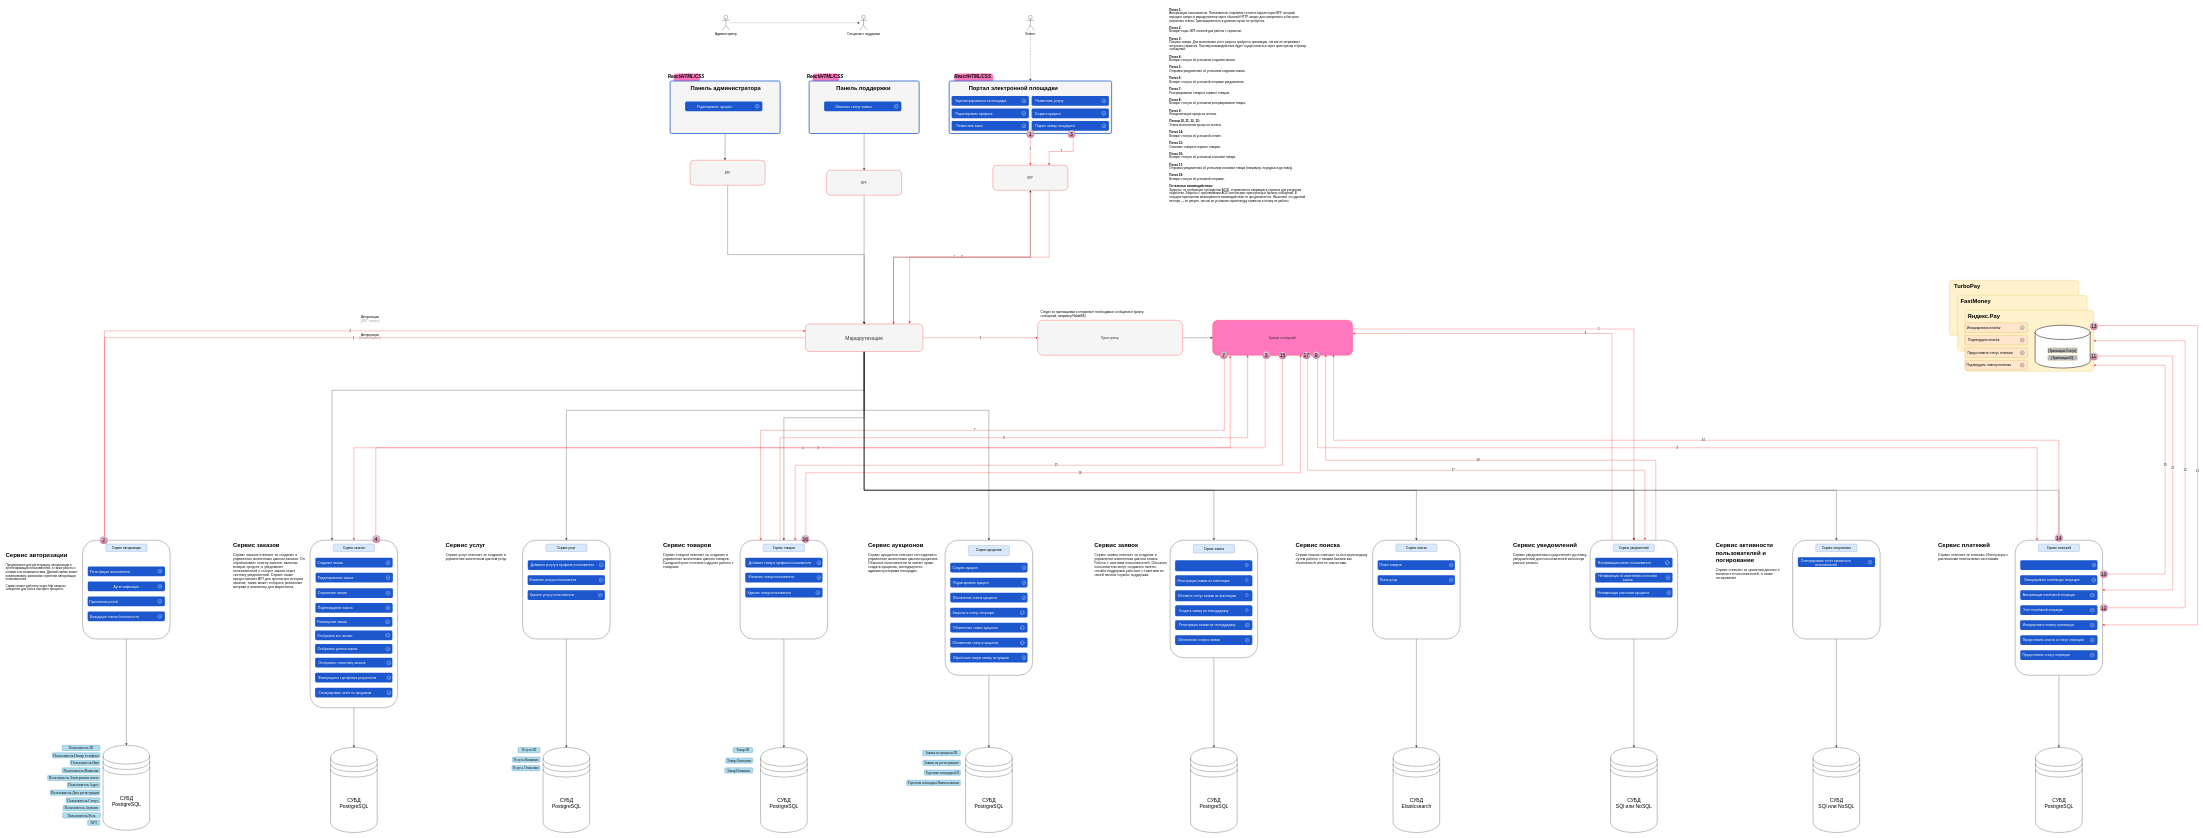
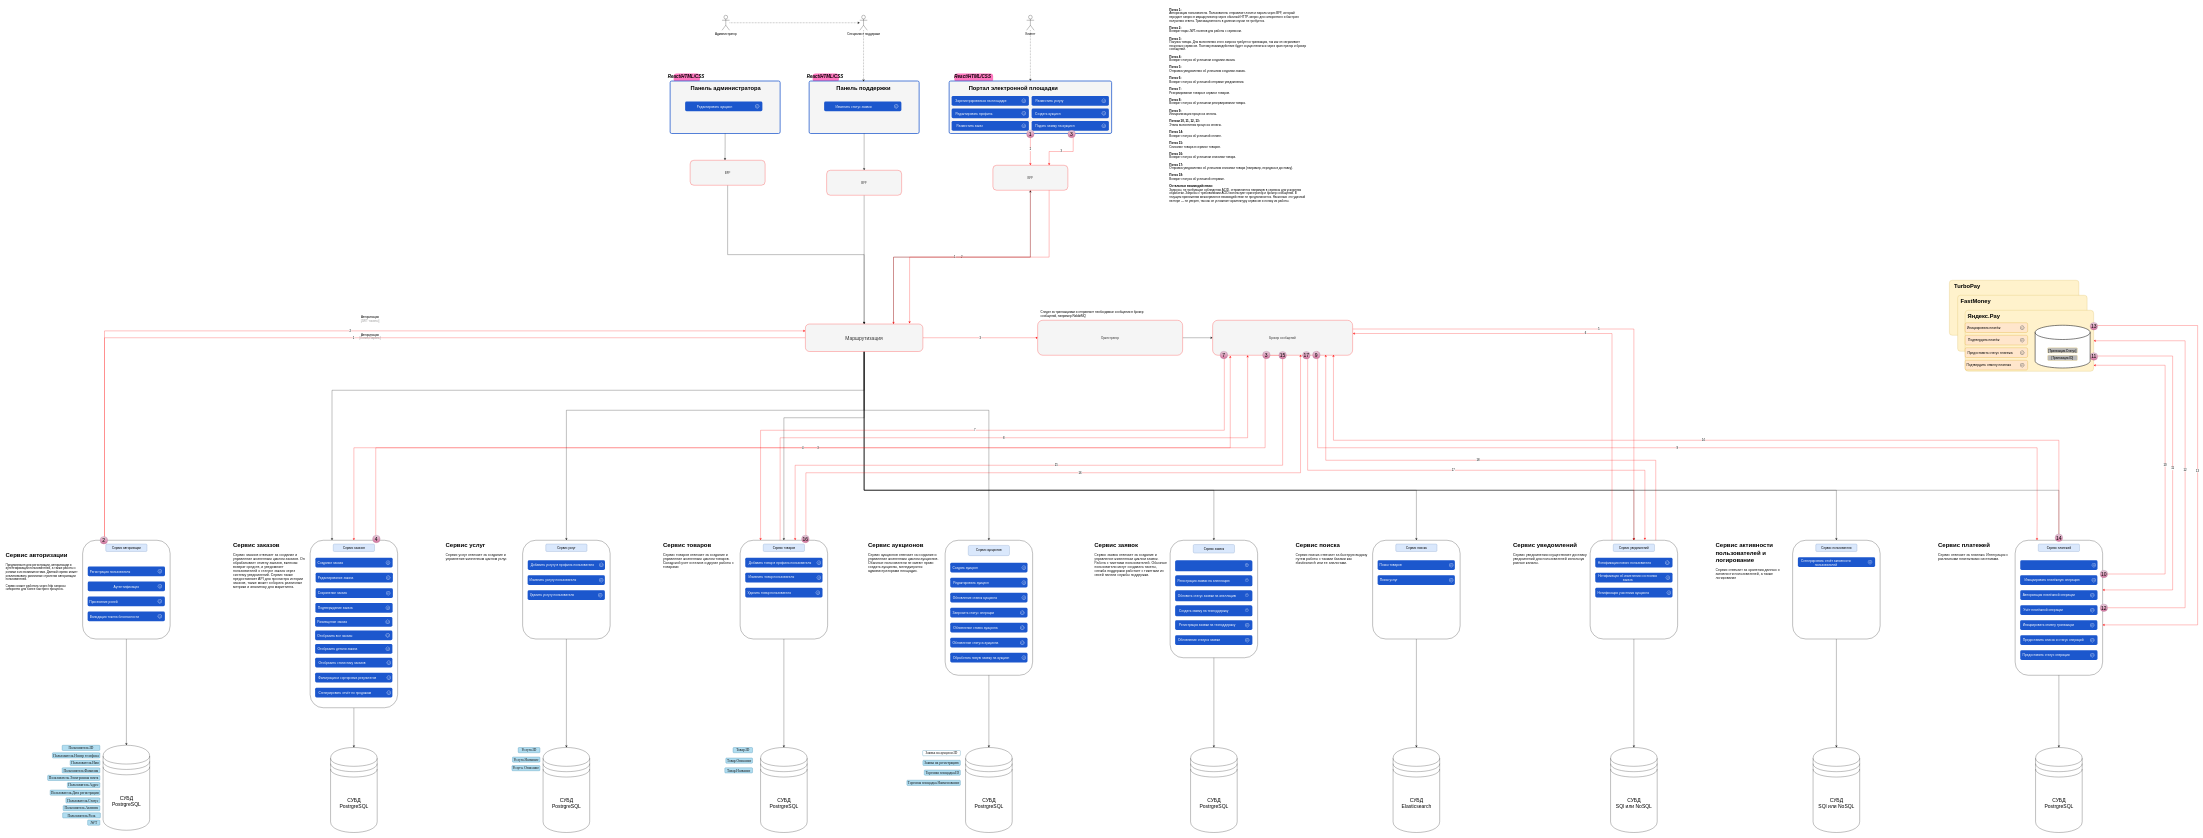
+ <mxCell id="70" style="edgeStyle=orthogonalEdgeStyle;rounded=0;orthogonalLoop=1;jettySize=auto;html=1;entryX=0.5;entryY=0;entryDx=0;entryDy=0;dashed=1;" edge="1" parent="1" source="71" target="64"><mxGeometry relative="1" as="geometry" /></mxCell>
- <mxCell id="289" value="Брокер сообщений" style="rounded=1;whiteSpace=wrap;html=1;fillColor=#ff77bf;fontColor=#333333;strokeColor=#FF0000;" vertex="1" parent="1"><mxGeometry x="4850" y="1280" width="560" height="140" as="geometry" /></mxCell>
+ <mxCell id="289" value="Брокер сообщений" style="rounded=1;whiteSpace=wrap;html=1;fillColor=#f5f5f5;fontColor=#333333;strokeColor=#FF0000;" vertex="1" parent="1"><mxGeometry x="4850" y="1280" width="560" height="140" as="geometry" /></mxCell>
- <mxCell id="4" value="Сервис логирования" style="rounded=1;whiteSpace=wrap;html=1;fillColor=#dae8fc;strokeColor=#6c8ebf;" vertex="1" parent="2"><mxGeometry x="92.5" y="15" width="165" height="30" as="geometry" /></mxCell>
+ <mxCell id="4" value="Сервис пользователи" style="rounded=1;whiteSpace=wrap;html=1;fillColor=#dae8fc;strokeColor=#6c8ebf;" vertex="1" parent="2"><mxGeometry x="92.5" y="15" width="165" height="30" as="geometry" /></mxCell>
- <mxCell id="260" value="&lt;p style=&quot;margin: 0px 0px 0px 13px; text-indent: -13px; font-variant-numeric: normal; font-variant-east-asian: normal; font-variant-alternates: normal; font-kerning: auto; font-optical-sizing: auto; font-feature-settings: normal; font-variation-settings: normal; font-variant-position: normal; font-stretch: normal; font-size: 14px; line-height: normal; color: rgb(14, 14, 14); text-align: start;&quot; class=&quot;p1&quot;&gt;&lt;font face=&quot;Times New Roman&quot;&gt;Заявка на аукцион.ID&lt;/font&gt;&lt;/p&gt;" style="rounded=1;whiteSpace=wrap;html=1;fillColor=#b1ddf0;strokeColor=#10739e;" vertex="1" parent="1"><mxGeometry x="3690" y="3001" width="151" height="21" as="geometry" /></mxCell>
+ <mxCell id="260" value="&lt;p style=&quot;margin: 0px 0px 0px 13px; text-indent: -13px; font-variant-numeric: normal; font-variant-east-asian: normal; font-variant-alternates: normal; font-kerning: auto; font-optical-sizing: auto; font-feature-settings: normal; font-variation-settings: normal; font-variant-position: normal; font-stretch: normal; font-size: 14px; line-height: normal; color: rgb(14, 14, 14); text-align: start;&quot; class=&quot;p1&quot;&gt;&lt;font face=&quot;Times New Roman&quot;&gt;Заявка на аукцион.ID&lt;/font&gt;&lt;/p&gt;" style="rounded=1;whiteSpace=wrap;html=1;fillColor=#ffffff;strokeColor=#10739e;" vertex="1" parent="1"><mxGeometry x="3690" y="3001" width="151" height="21" as="geometry" /></mxCell>
